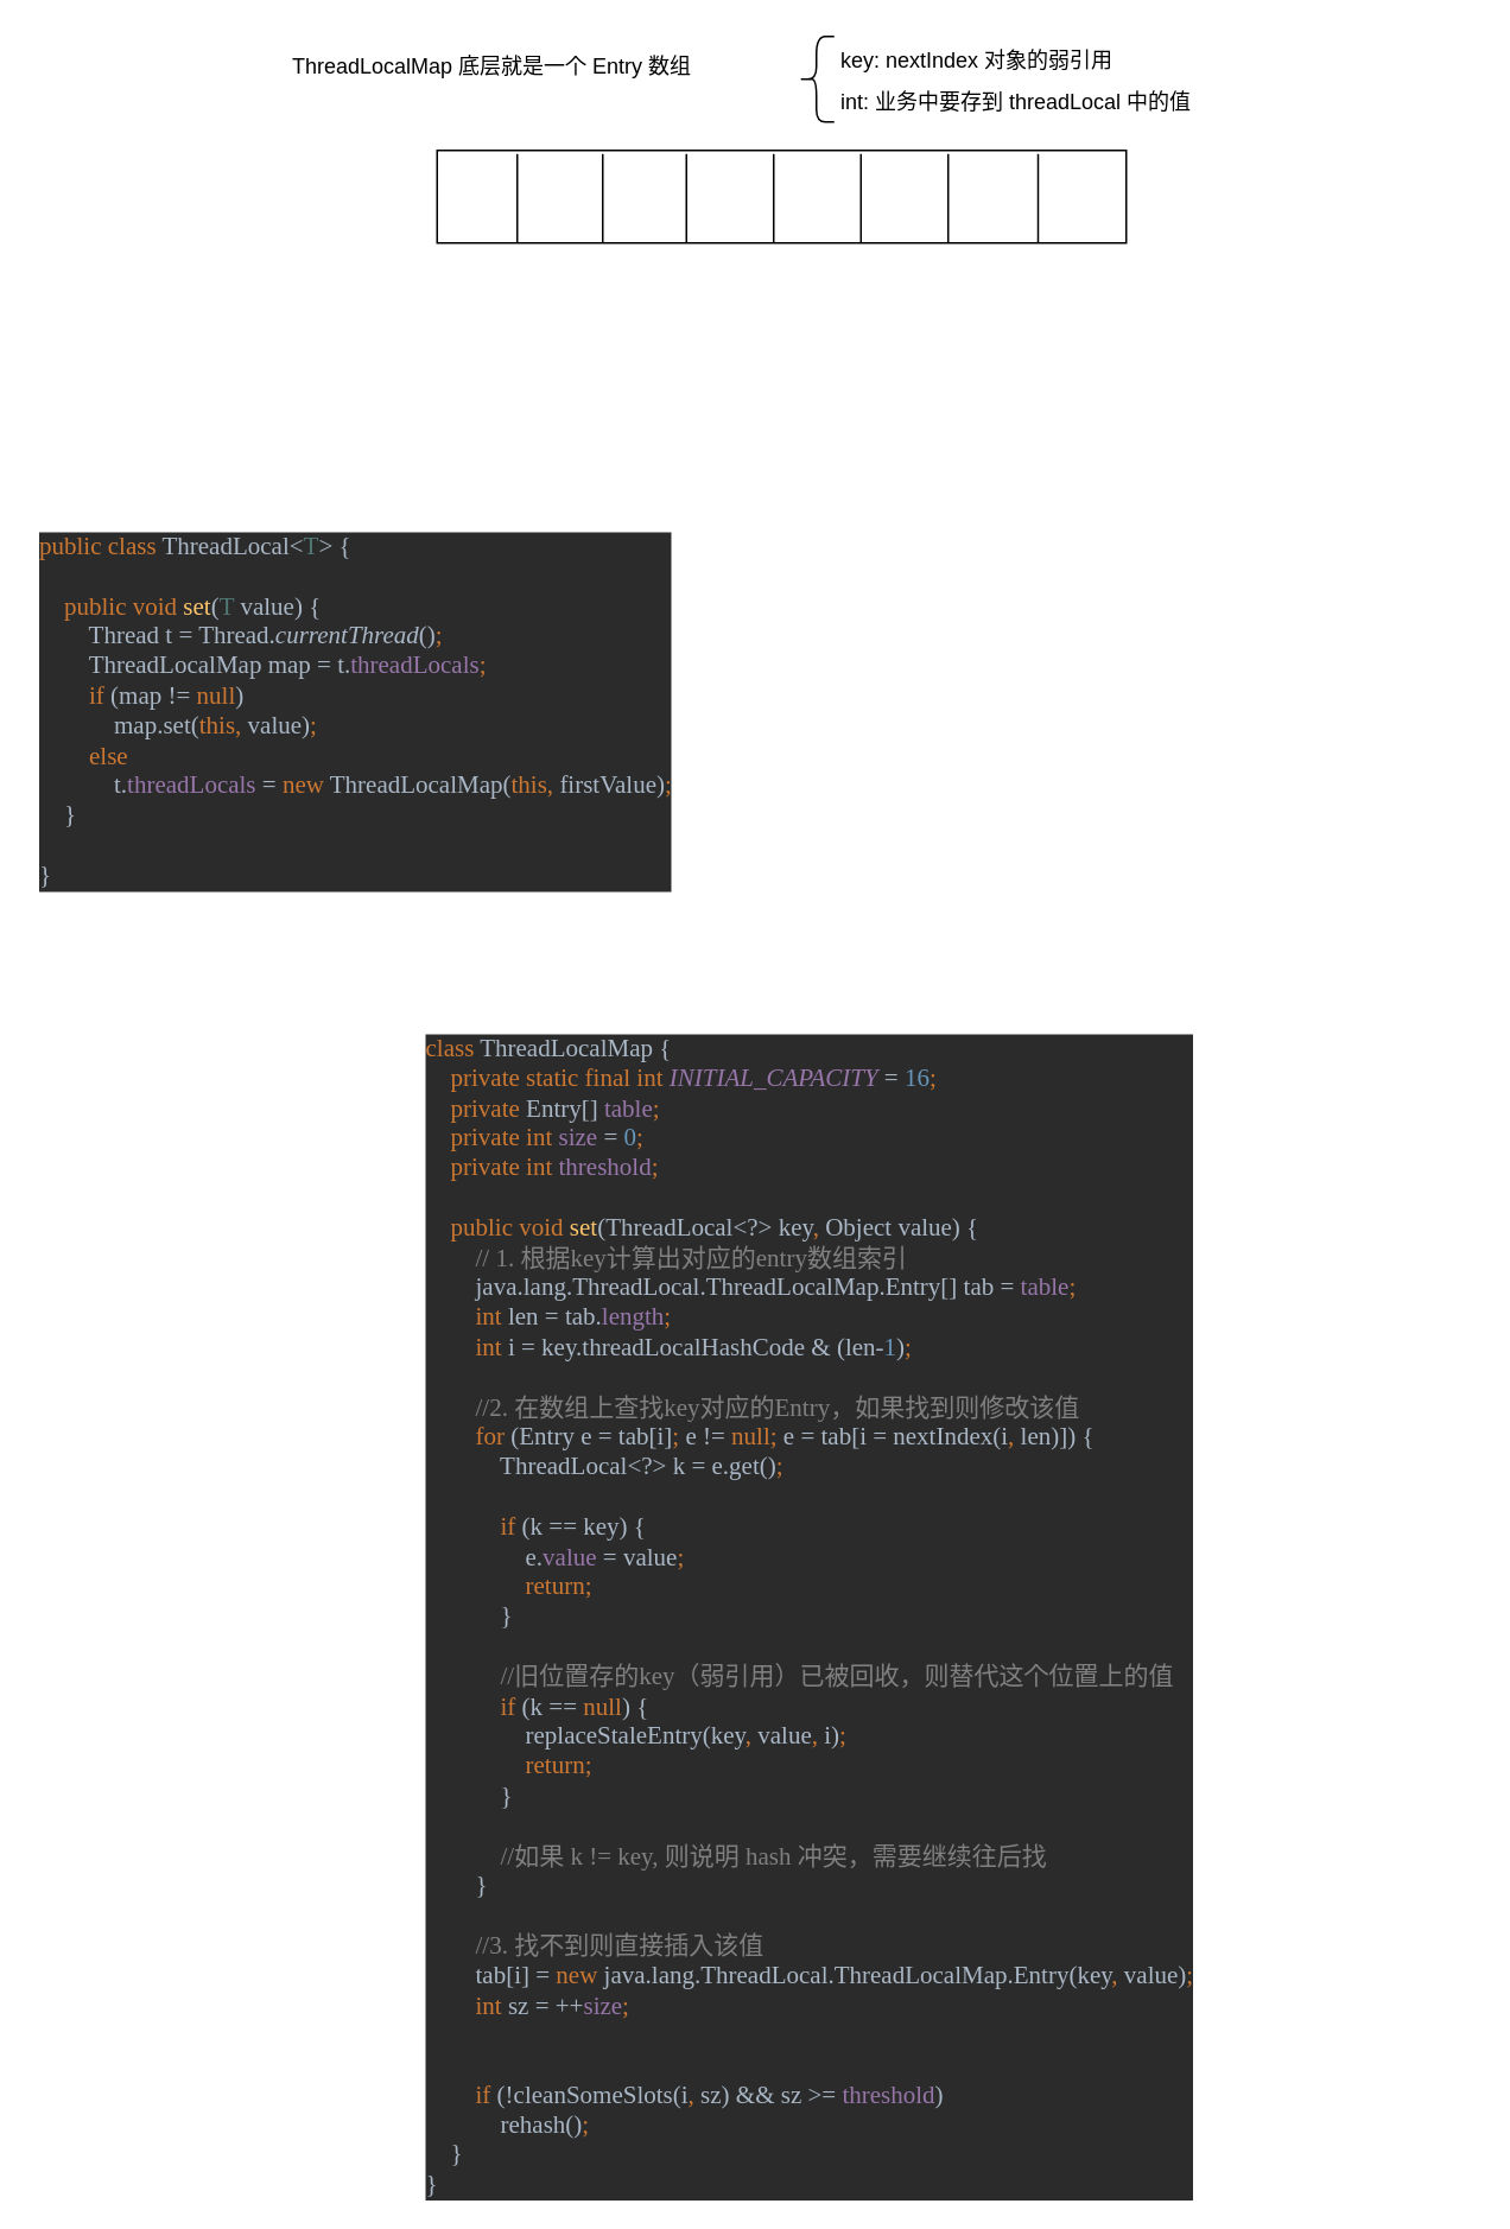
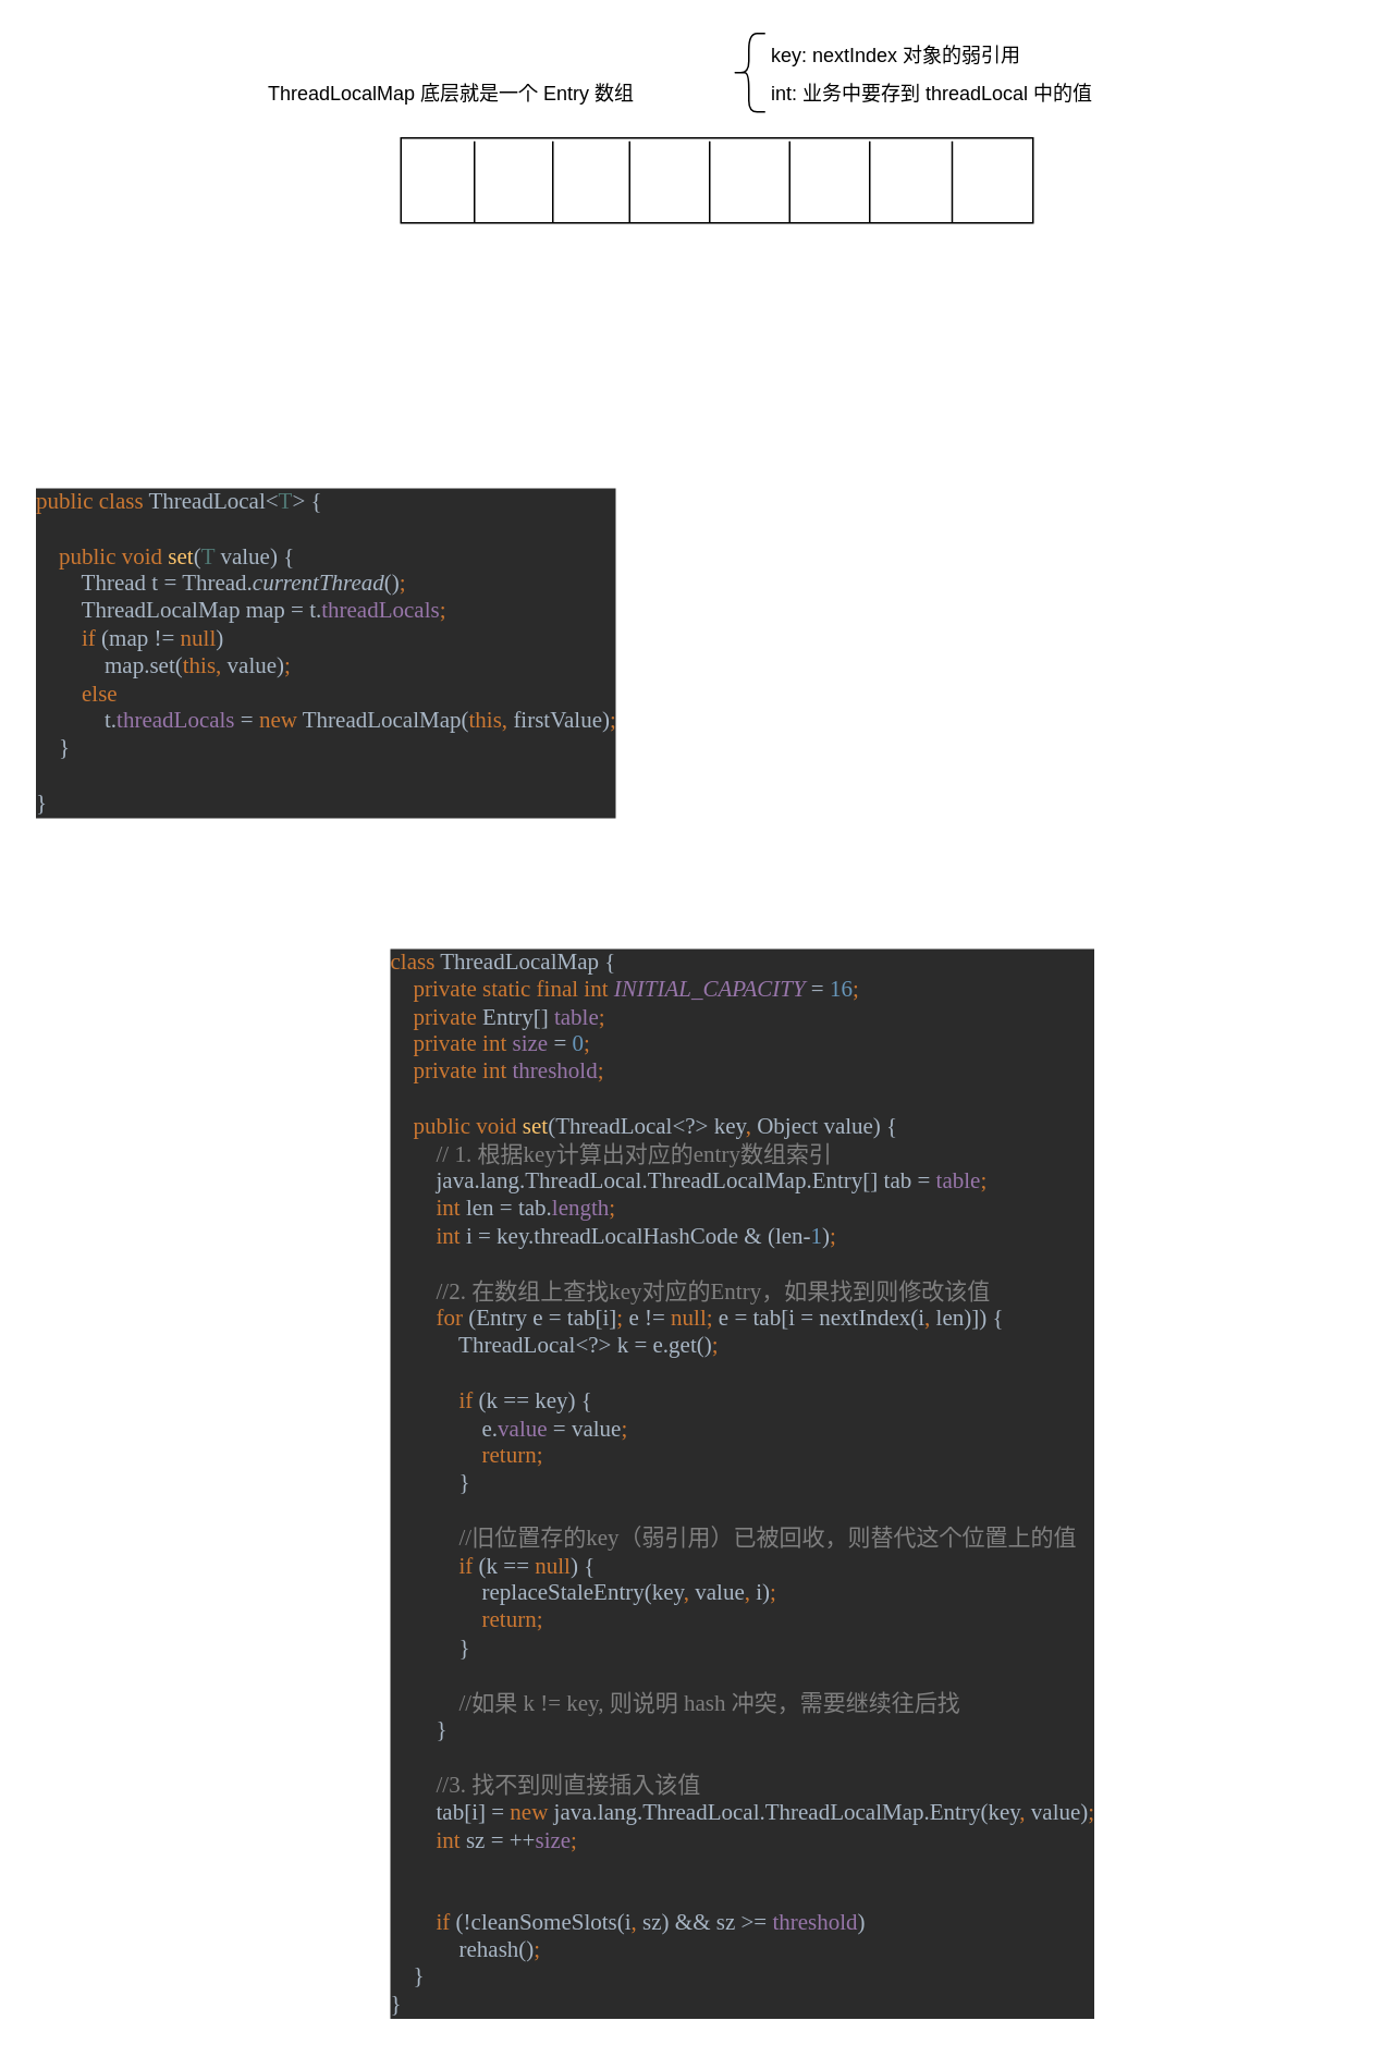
- <mxCell id="14" value="ThreadLocalMap 底层就是一个 Entry 数组" style="text;html=1;resizable=0;points=[];autosize=1;align=left;verticalAlign=top;spacingTop=-4;" vertex="1" parent="1"><mxGeometry x="162" y="27" width="234" height="14" as="geometry" /></mxCell>
+ <mxCell id="14" value="ThreadLocalMap 底层就是一个 Entry 数组" style="text;html=1;resizable=0;points=[];autosize=1;align=left;verticalAlign=top;spacingTop=-4;" vertex="1" parent="1"><mxGeometry x="162" y="47" width="234" height="14" as="geometry" /></mxCell>
